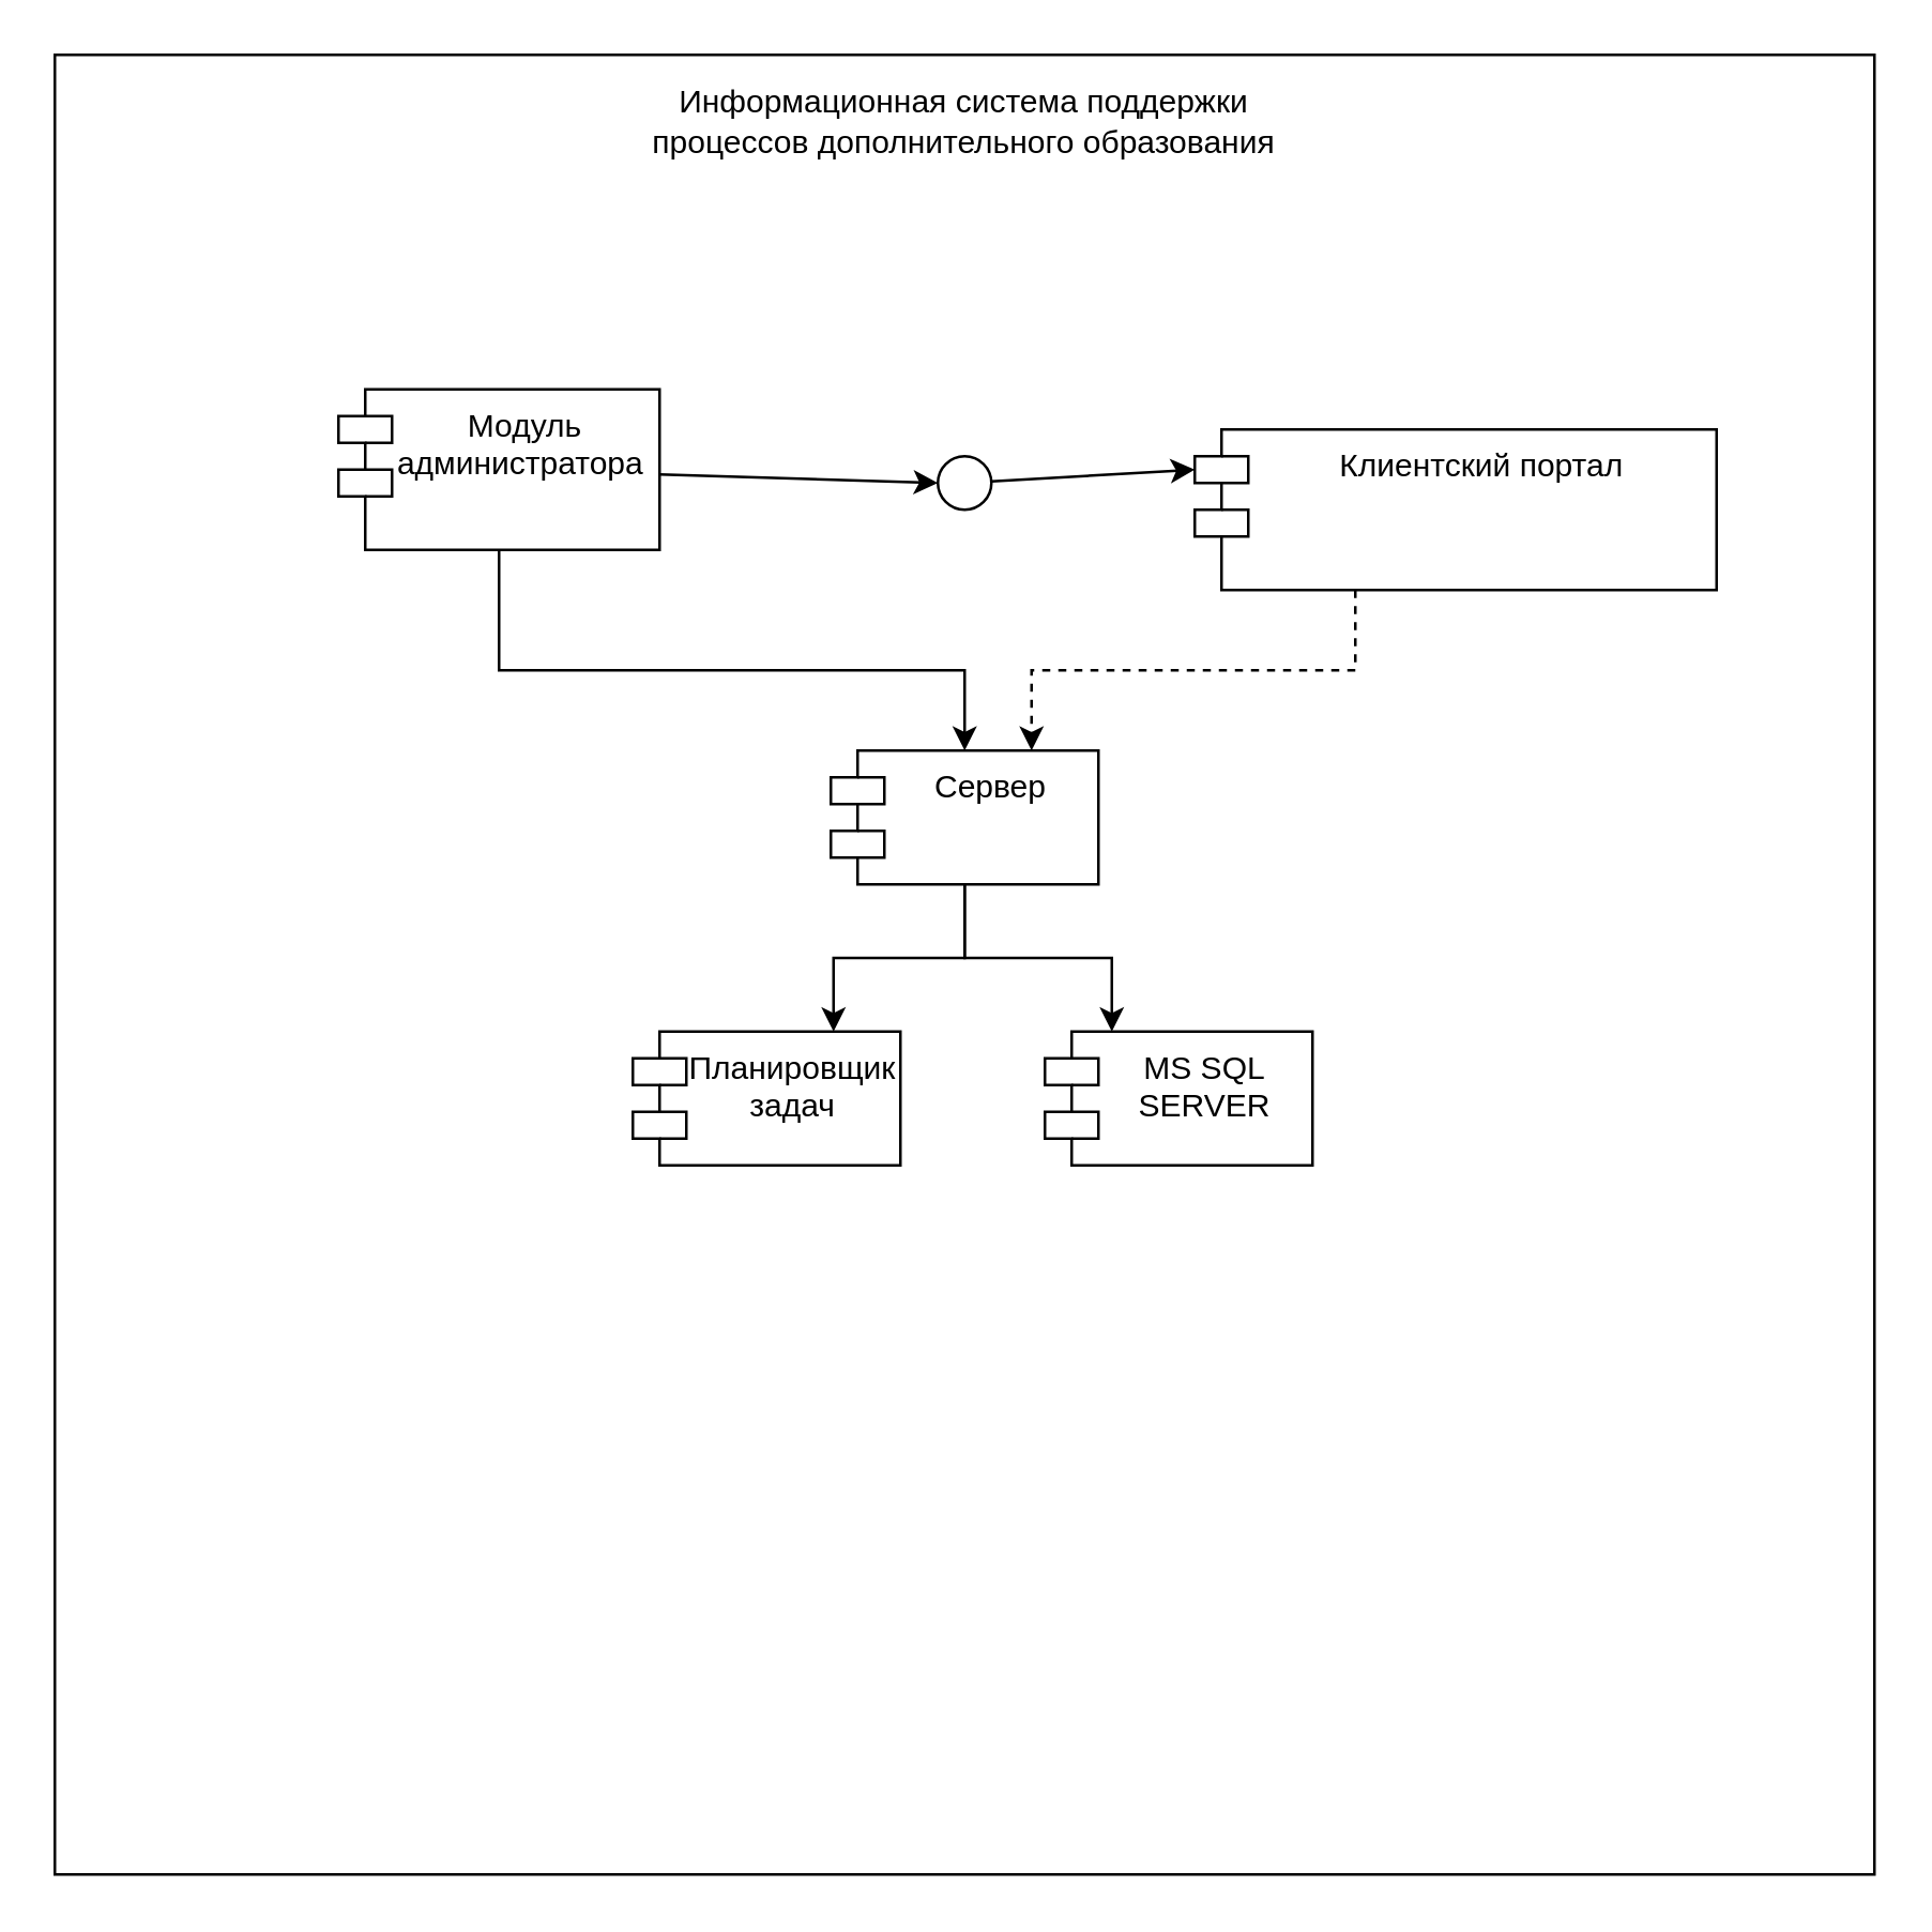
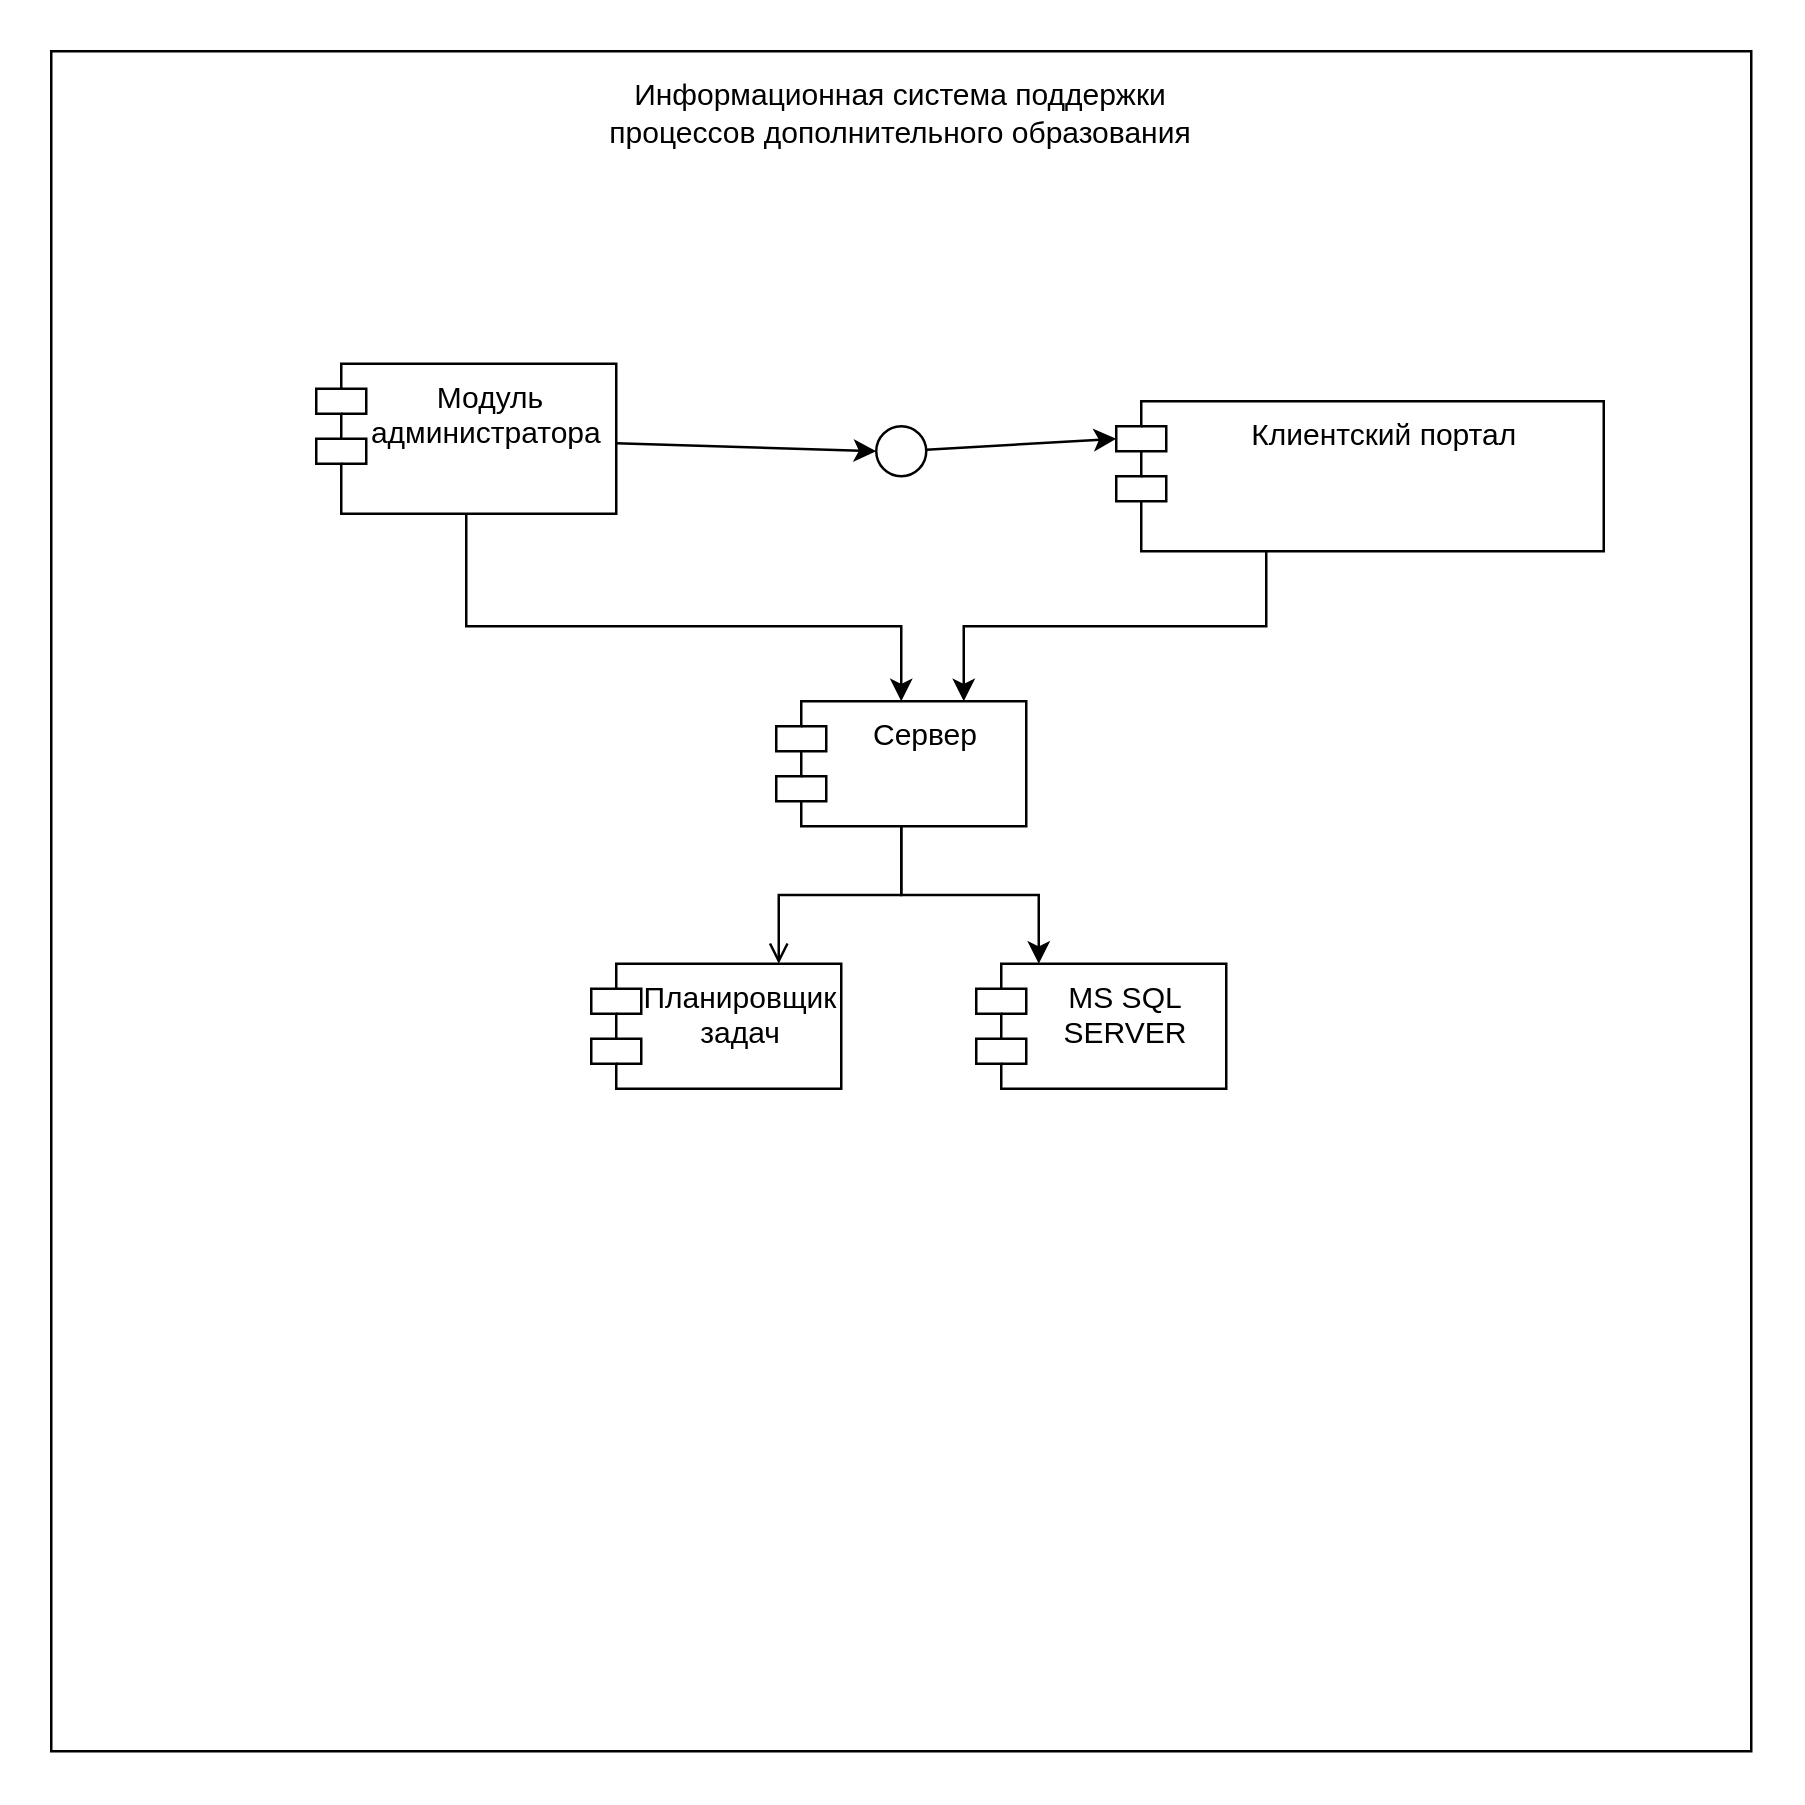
- <mxCell id="7" style="edgeStyle=orthogonalEdgeStyle;rounded=0;orthogonalLoop=1;jettySize=auto;html=1;entryX=0.75;entryY=0;entryDx=0;entryDy=0;dashed=1;" edge="1" parent="1" source="8" target="15"><mxGeometry relative="1" as="geometry"><Array as="points"><mxPoint x="506" y="250" /><mxPoint x="385" y="250" /></Array></mxGeometry></mxCell>
+ <mxCell id="7" style="edgeStyle=orthogonalEdgeStyle;rounded=0;orthogonalLoop=1;jettySize=auto;html=1;entryX=0.75;entryY=0;entryDx=0;entryDy=0;" edge="1" parent="1" source="8" target="15"><mxGeometry relative="1" as="geometry"><Array as="points"><mxPoint x="506" y="250" /><mxPoint x="385" y="250" /></Array></mxGeometry></mxCell>
- <mxCell id="13" style="edgeStyle=orthogonalEdgeStyle;rounded=0;orthogonalLoop=1;jettySize=auto;html=1;entryX=0.75;entryY=0;entryDx=0;entryDy=0;" edge="1" parent="1" source="15" target="10"><mxGeometry relative="1" as="geometry" /></mxCell>
+ <mxCell id="13" style="edgeStyle=orthogonalEdgeStyle;rounded=0;orthogonalLoop=1;jettySize=auto;html=1;entryX=0.75;entryY=0;entryDx=0;entryDy=0;endArrow=open;" edge="1" parent="1" source="15" target="10"><mxGeometry relative="1" as="geometry" /></mxCell>
